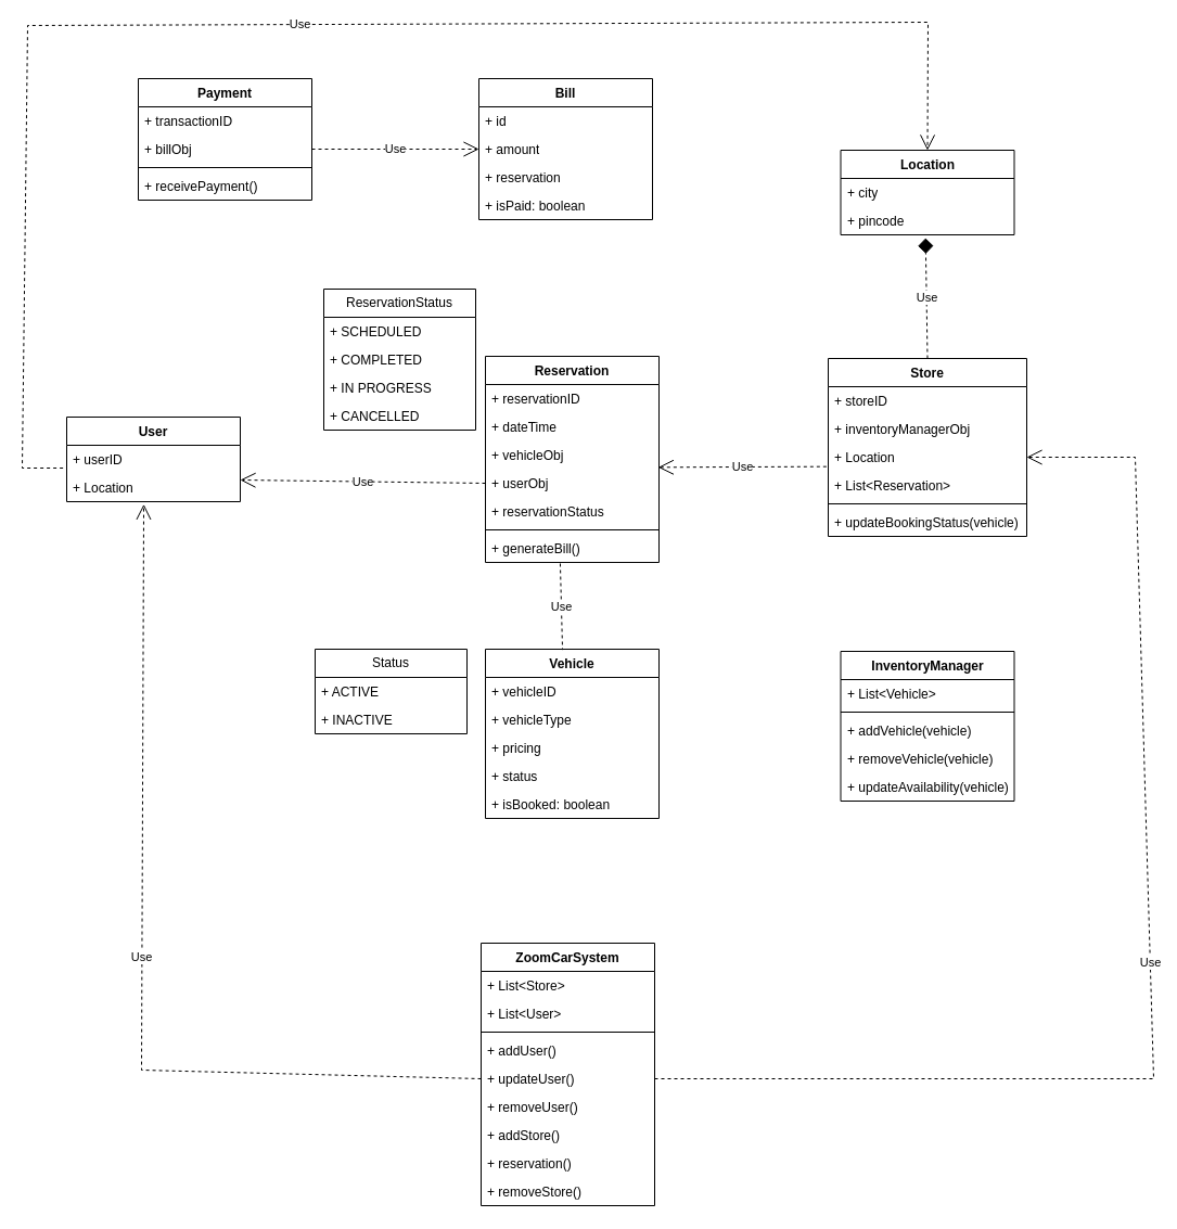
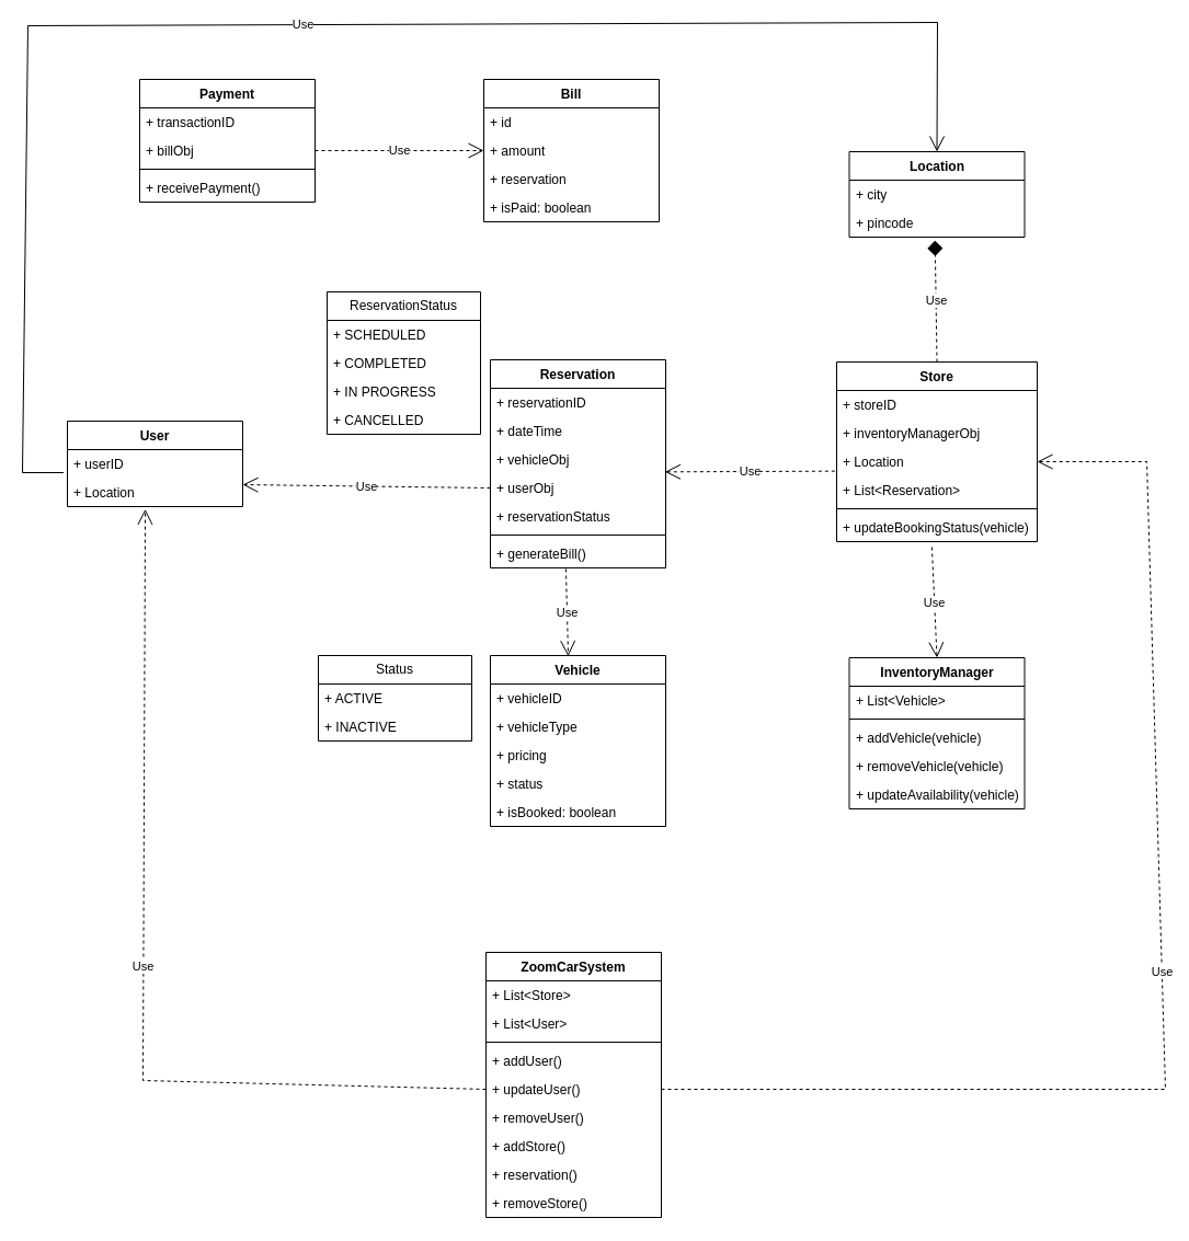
- <mxCell id="54" value="Use" style="endArrow=open;endSize=12;dashed=1;html=1;rounded=0;exitX=-0.021;exitY=0.808;exitDx=0;exitDy=0;exitPerimeter=0;entryX=0.5;entryY=0;entryDx=0;entryDy=0;" edge="1" parent="1" source="3" target="5"><mxGeometry width="160" relative="1" as="geometry"><mxPoint x="-52" y="415" as="sourcePoint" /><mxPoint x="108" y="415" as="targetPoint" /><Array as="points"><mxPoint x="20" y="431" /><mxPoint x="25" y="23" /><mxPoint x="855" y="20" /></Array></mxGeometry></mxCell>
+ <mxCell id="54" value="Use" style="endArrow=open;endSize=12;dashed=0;html=1;rounded=0;exitX=-0.021;exitY=0.808;exitDx=0;exitDy=0;exitPerimeter=0;entryX=0.5;entryY=0;entryDx=0;entryDy=0;" edge="1" parent="1" source="3" target="5"><mxGeometry width="160" relative="1" as="geometry"><mxPoint x="-52" y="415" as="sourcePoint" /><mxPoint x="108" y="415" as="targetPoint" /><Array as="points"><mxPoint x="20" y="431" /><mxPoint x="25" y="23" /><mxPoint x="855" y="20" /></Array></mxGeometry></mxCell>
+ <mxCell id="48" value="Use" style="endArrow=open;endSize=12;dashed=1;html=1;rounded=0;exitX=0.475;exitY=1.192;exitDx=0;exitDy=0;exitPerimeter=0;entryX=0.5;entryY=0;entryDx=0;entryDy=0;" edge="1" parent="1" source="20" target="42"><mxGeometry width="160" relative="1" as="geometry"><mxPoint x="805" y="552" as="sourcePoint" /><mxPoint x="965" y="552" as="targetPoint" /></mxGeometry></mxCell>
- <mxCell id="52" value="Use" style="endArrow=none;endSize=12;dashed=1;html=1;rounded=0;exitX=0.431;exitY=1.038;exitDx=0;exitDy=0;exitPerimeter=0;entryX=0.444;entryY=0.004;entryDx=0;entryDy=0;entryPerimeter=0;" edge="1" parent="1" source="41" target="8"><mxGeometry width="160" relative="1" as="geometry"><mxPoint x="529" y="562" as="sourcePoint" /><mxPoint x="689" y="562" as="targetPoint" /></mxGeometry></mxCell>
+ <mxCell id="52" value="Use" style="endArrow=open;endSize=12;dashed=1;html=1;rounded=0;exitX=0.431;exitY=1.038;exitDx=0;exitDy=0;exitPerimeter=0;entryX=0.444;entryY=0.004;entryDx=0;entryDy=0;entryPerimeter=0;" edge="1" parent="1" source="41" target="8"><mxGeometry width="160" relative="1" as="geometry"><mxPoint x="529" y="562" as="sourcePoint" /><mxPoint x="689" y="562" as="targetPoint" /></mxGeometry></mxCell>
